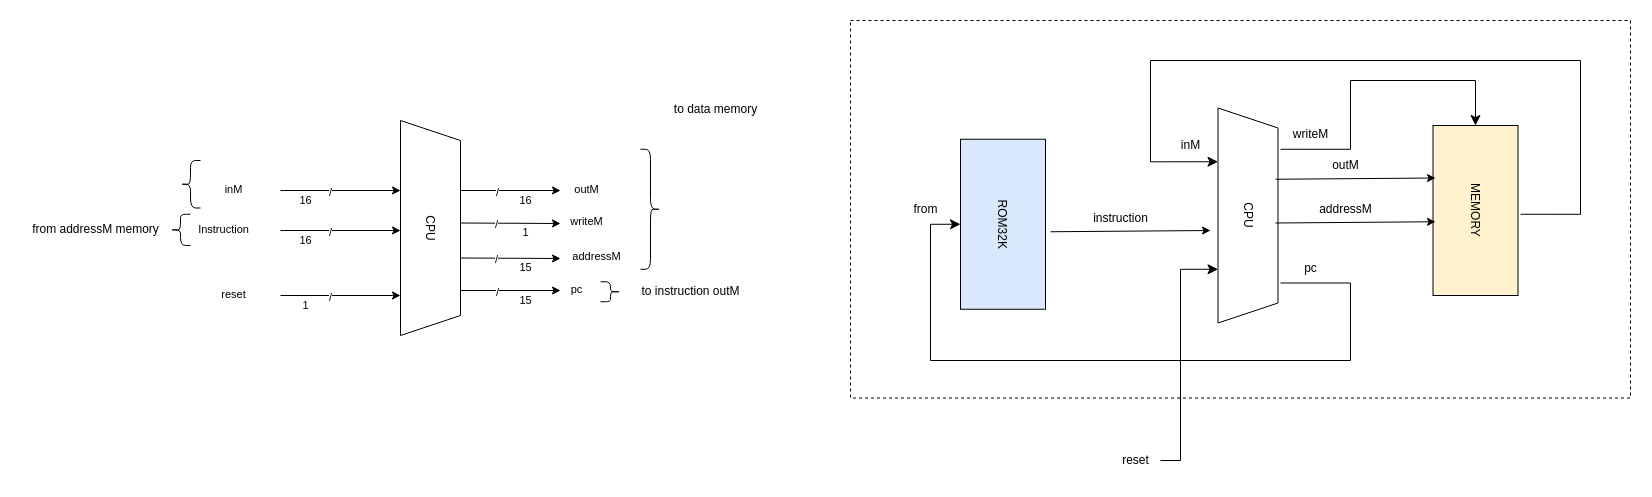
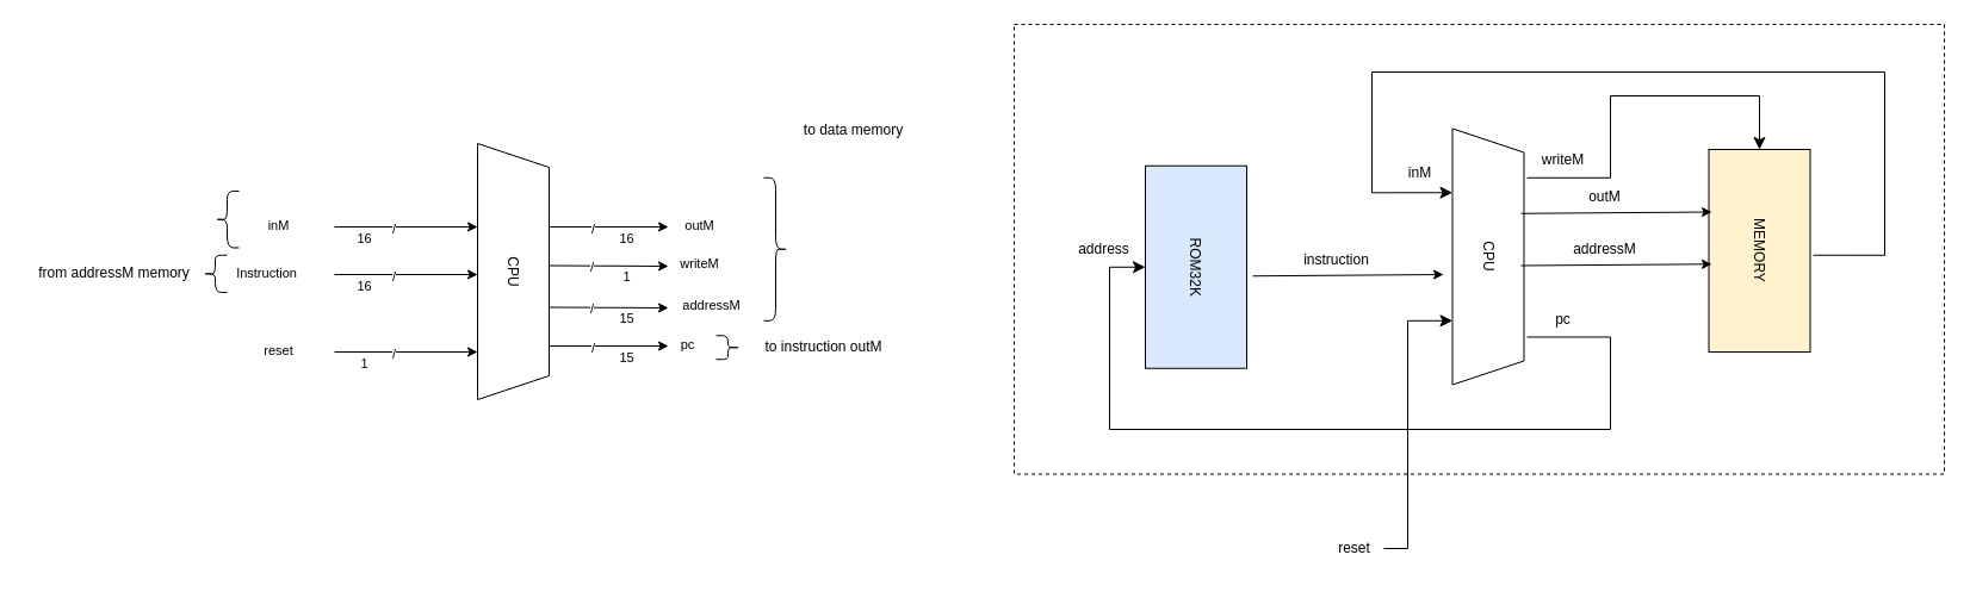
- <mxCell id="54" value="from" style="text;html=1;align=center;verticalAlign=middle;resizable=0;points=[];autosize=1;strokeColor=none;fillColor=none;" vertex="1" parent="1"><mxGeometry x="890" y="193.75" width="70" height="30" as="geometry" /></mxCell>
+ <mxCell id="54" value="address" style="text;html=1;align=center;verticalAlign=middle;resizable=0;points=[];autosize=1;strokeColor=none;fillColor=none;" vertex="1" parent="1"><mxGeometry x="890" y="193.75" width="70" height="30" as="geometry" /></mxCell>
